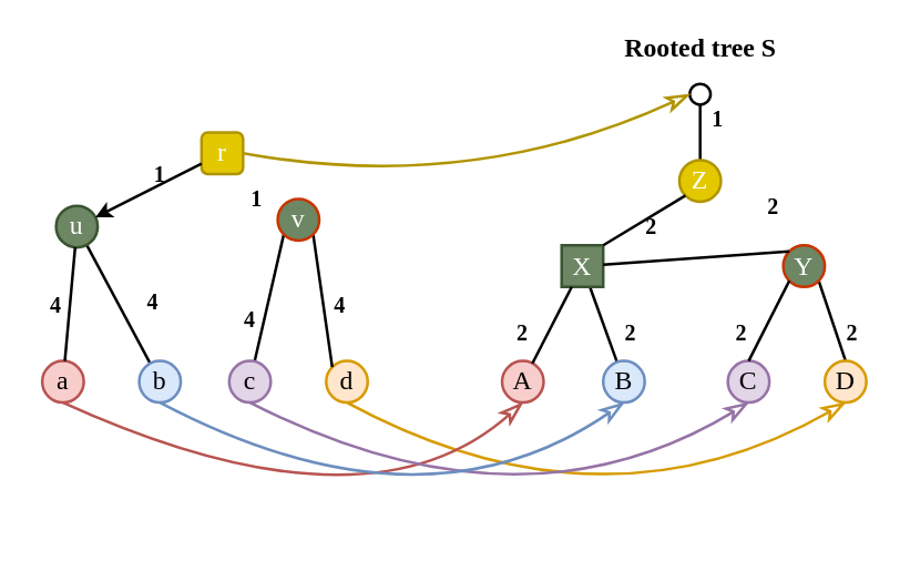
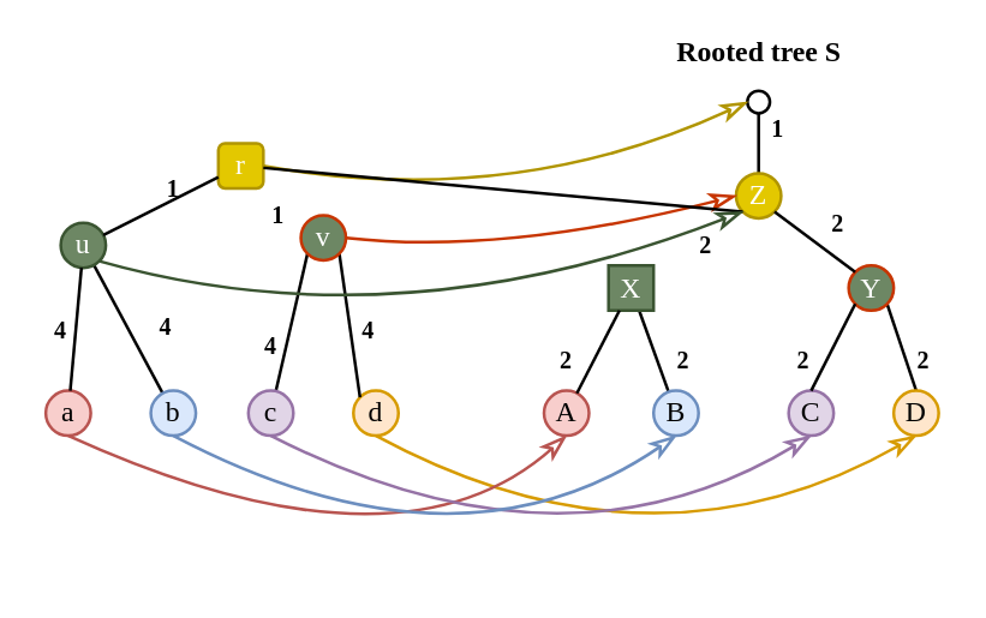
- <mxCell id="18" value="" style="endArrow=classic;html=1;strokeWidth=2;fontSize=19;fontFamily=Times New Roman;" parent="1" source="16" target="15" edge="1"><mxGeometry width="50" height="50" relative="1" as="geometry"><mxPoint x="-96.708" y="283.416" as="sourcePoint" /><mxPoint x="-123.292" y="336.584" as="targetPoint" /></mxGeometry></mxCell>
+ <mxCell id="18" value="" style="endArrow=none;html=1;strokeWidth=2;fontSize=19;fontFamily=Times New Roman;" parent="1" source="16" target="15" edge="1"><mxGeometry width="50" height="50" relative="1" as="geometry"><mxPoint x="-96.708" y="283.416" as="sourcePoint" /><mxPoint x="-123.292" y="336.584" as="targetPoint" /></mxGeometry></mxCell>
+ <mxCell id="33" value="" style="endArrow=classicThin;html=1;strokeWidth=2;fontSize=15;fontColor=#000000;exitX=1;exitY=0.5;exitDx=0;exitDy=0;endFill=0;curved=1;endSize=12;fillColor=#fa6800;strokeColor=#C73500;entryX=0;entryY=0.5;entryDx=0;entryDy=0;" parent="1" source="49" target="28" edge="1"><mxGeometry width="50" height="50" relative="1" as="geometry"><mxPoint x="105" y="168" as="sourcePoint" /><mxPoint x="465" y="110" as="targetPoint" /><Array as="points"><mxPoint x="335" y="170" /></Array></mxGeometry></mxCell>
- <mxCell id="46" value="" style="endArrow=none;html=1;strokeWidth=2;fontSize=19;fontFamily=Times New Roman;entryX=1;entryY=0;entryDx=0;entryDy=0;exitX=0;exitY=1;exitDx=0;exitDy=0;" parent="1" source="28" target="6" edge="1"><mxGeometry width="50" height="50" relative="1" as="geometry"><mxPoint x="579.393" y="190.893" as="sourcePoint" /><mxPoint x="525.607" y="130.607" as="targetPoint" /></mxGeometry></mxCell>
+ <mxCell id="46" value="" style="endArrow=none;html=1;strokeWidth=2;fontSize=19;fontFamily=Times New Roman;exitX=0;exitY=1;exitDx=0;exitDy=0;" parent="1" source="28" target="16" edge="1"><mxGeometry width="50" height="50" relative="1" as="geometry"><mxPoint x="579.393" y="190.893" as="sourcePoint" /><mxPoint x="525.607" y="130.607" as="targetPoint" /></mxGeometry></mxCell>
- <mxCell id="30" value="" style="endArrow=none;html=1;strokeWidth=2;fontSize=19;fontFamily=Times New Roman;exitX=0;exitY=0;exitDx=0;exitDy=0;" parent="1" source="7" target="6" edge="1"><mxGeometry width="50" height="50" relative="1" as="geometry"><mxPoint x="440.897" y="191.192" as="sourcePoint" /><mxPoint x="504.393" y="130.607" as="targetPoint" /></mxGeometry></mxCell>
+ <mxCell id="30" value="" style="endArrow=none;html=1;strokeWidth=2;fontSize=19;fontFamily=Times New Roman;entryX=1;entryY=1;entryDx=0;entryDy=0;exitX=0;exitY=0;exitDx=0;exitDy=0;" parent="1" source="7" target="28" edge="1"><mxGeometry width="50" height="50" relative="1" as="geometry"><mxPoint x="440.897" y="191.192" as="sourcePoint" /><mxPoint x="504.393" y="130.607" as="targetPoint" /></mxGeometry></mxCell>
+ <mxCell id="47" value="" style="endArrow=classicThin;html=1;strokeWidth=2;fontSize=15;fontColor=#000000;exitX=1;exitY=1;exitDx=0;exitDy=0;entryX=0;entryY=1;entryDx=0;entryDy=0;endFill=0;curved=1;endSize=12;fillColor=#6d8764;strokeColor=#3A5431;" parent="1" source="15" target="28" edge="1"><mxGeometry width="50" height="50" relative="1" as="geometry"><mxPoint x="235" y="205" as="sourcePoint" /><mxPoint x="575" y="201.5" as="targetPoint" /><Array as="points"><mxPoint x="265" y="230" /></Array></mxGeometry></mxCell>
